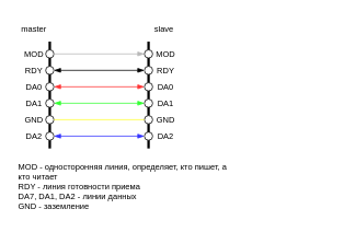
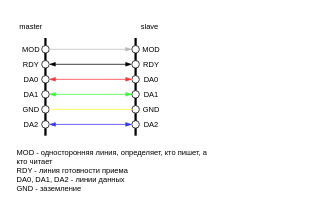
- <mxCell id="34" value="&lt;div align=&quot;left&quot;&gt;MOD - односторонняя линия, определяет, кто пишет, а кто читает&lt;/div&gt;&lt;div align=&quot;left&quot;&gt;RDY - линия готовности приема&lt;/div&gt;&lt;div align=&quot;left&quot;&gt;DA7, DA1, DA2 - линии данных&lt;/div&gt;&lt;div align=&quot;left&quot;&gt;GND - заземление&lt;br&gt;&lt;/div&gt;" style="text;html=1;align=left;verticalAlign=top;whiteSpace=wrap;rounded=0;fontSize=10;" parent="1" vertex="1"><mxGeometry x="20" y="190" width="260" height="70" as="geometry" /></mxCell>
+ <mxCell id="34" value="&lt;div align=&quot;left&quot;&gt;MOD - односторонняя линия, определяет, кто пишет, а кто читает&lt;/div&gt;&lt;div align=&quot;left&quot;&gt;RDY - линия готовности приема&lt;/div&gt;&lt;div align=&quot;left&quot;&gt;DA0, DA1, DA2 - линии данных&lt;/div&gt;&lt;div align=&quot;left&quot;&gt;GND - заземление&lt;br&gt;&lt;/div&gt;" style="text;html=1;align=left;verticalAlign=top;whiteSpace=wrap;rounded=0;fontSize=10;" parent="1" vertex="1"><mxGeometry x="20" y="190" width="260" height="70" as="geometry" /></mxCell>
